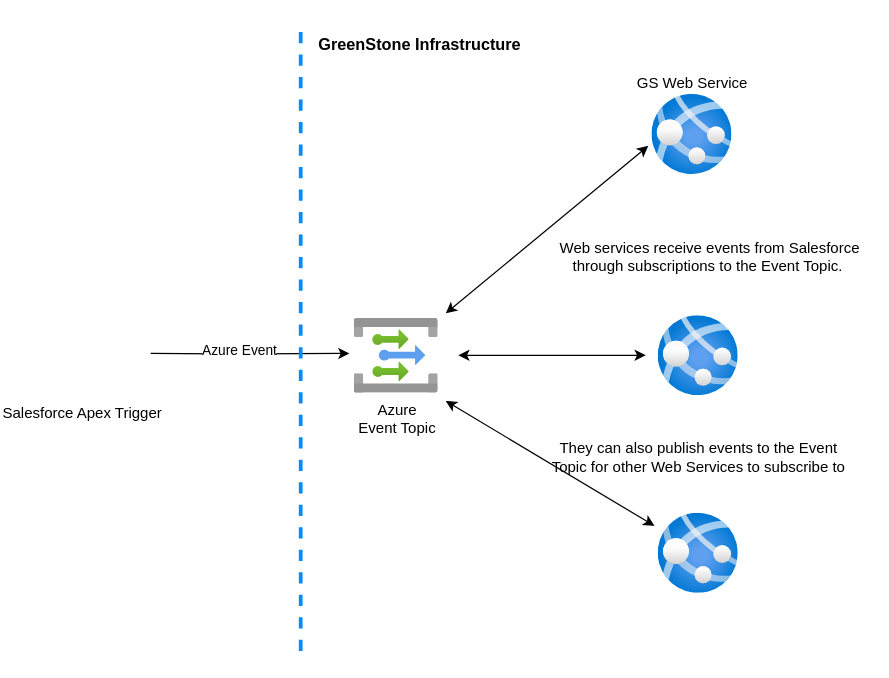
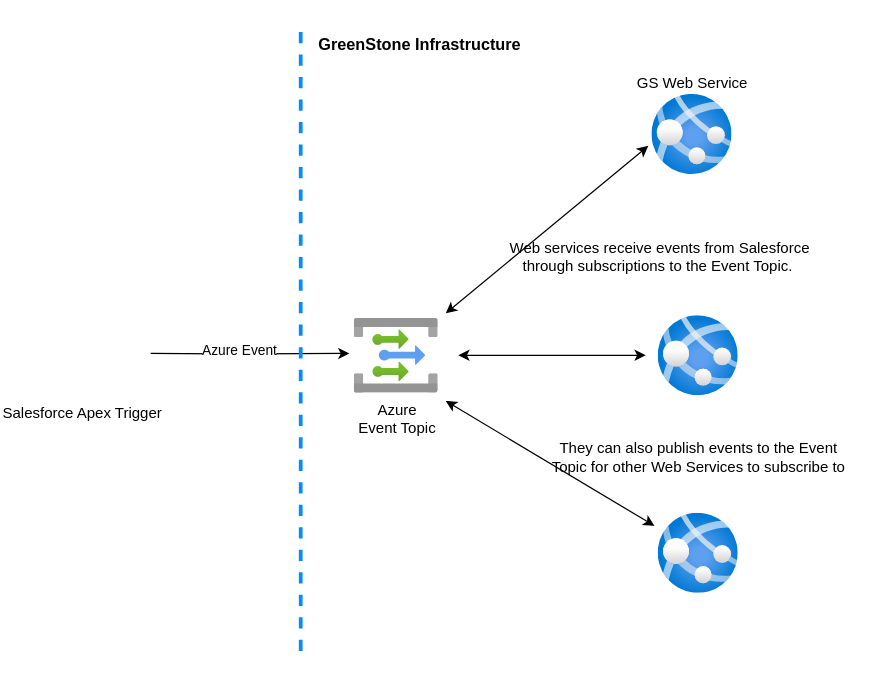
- <mxCell id="12" value="Web services receive events from Salesforce through subscriptions to the Event Topic.&amp;nbsp; " style="text;html=1;strokeColor=none;fillColor=none;align=center;verticalAlign=middle;whiteSpace=wrap;rounded=0;" parent="1" vertex="1"><mxGeometry x="446" y="190" width="243" height="30" as="geometry" /></mxCell>
+ <mxCell id="12" value="Web services receive events from Salesforce through subscriptions to the Event Topic.&amp;nbsp; " style="text;html=1;strokeColor=none;fillColor=none;align=center;verticalAlign=middle;whiteSpace=wrap;rounded=0;" parent="1" vertex="1"><mxGeometry x="406" y="190" width="243" height="30" as="geometry" /></mxCell>
